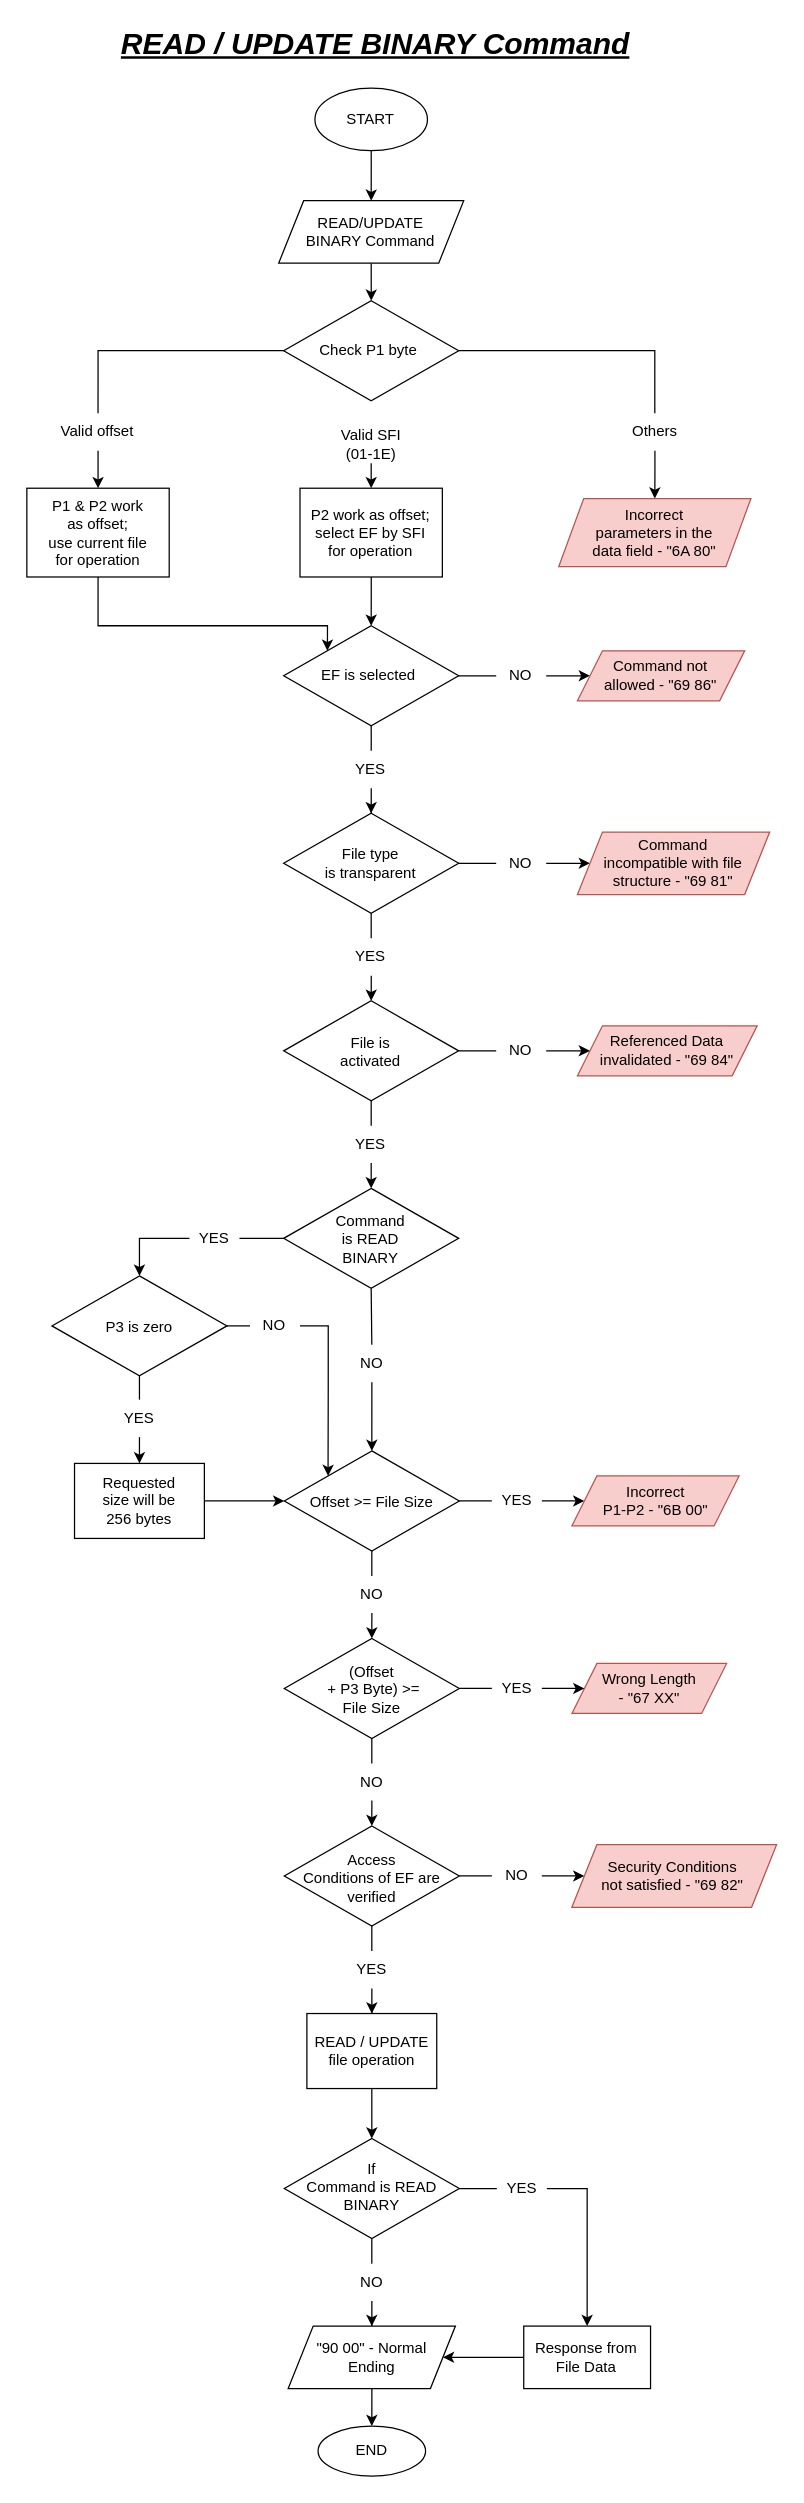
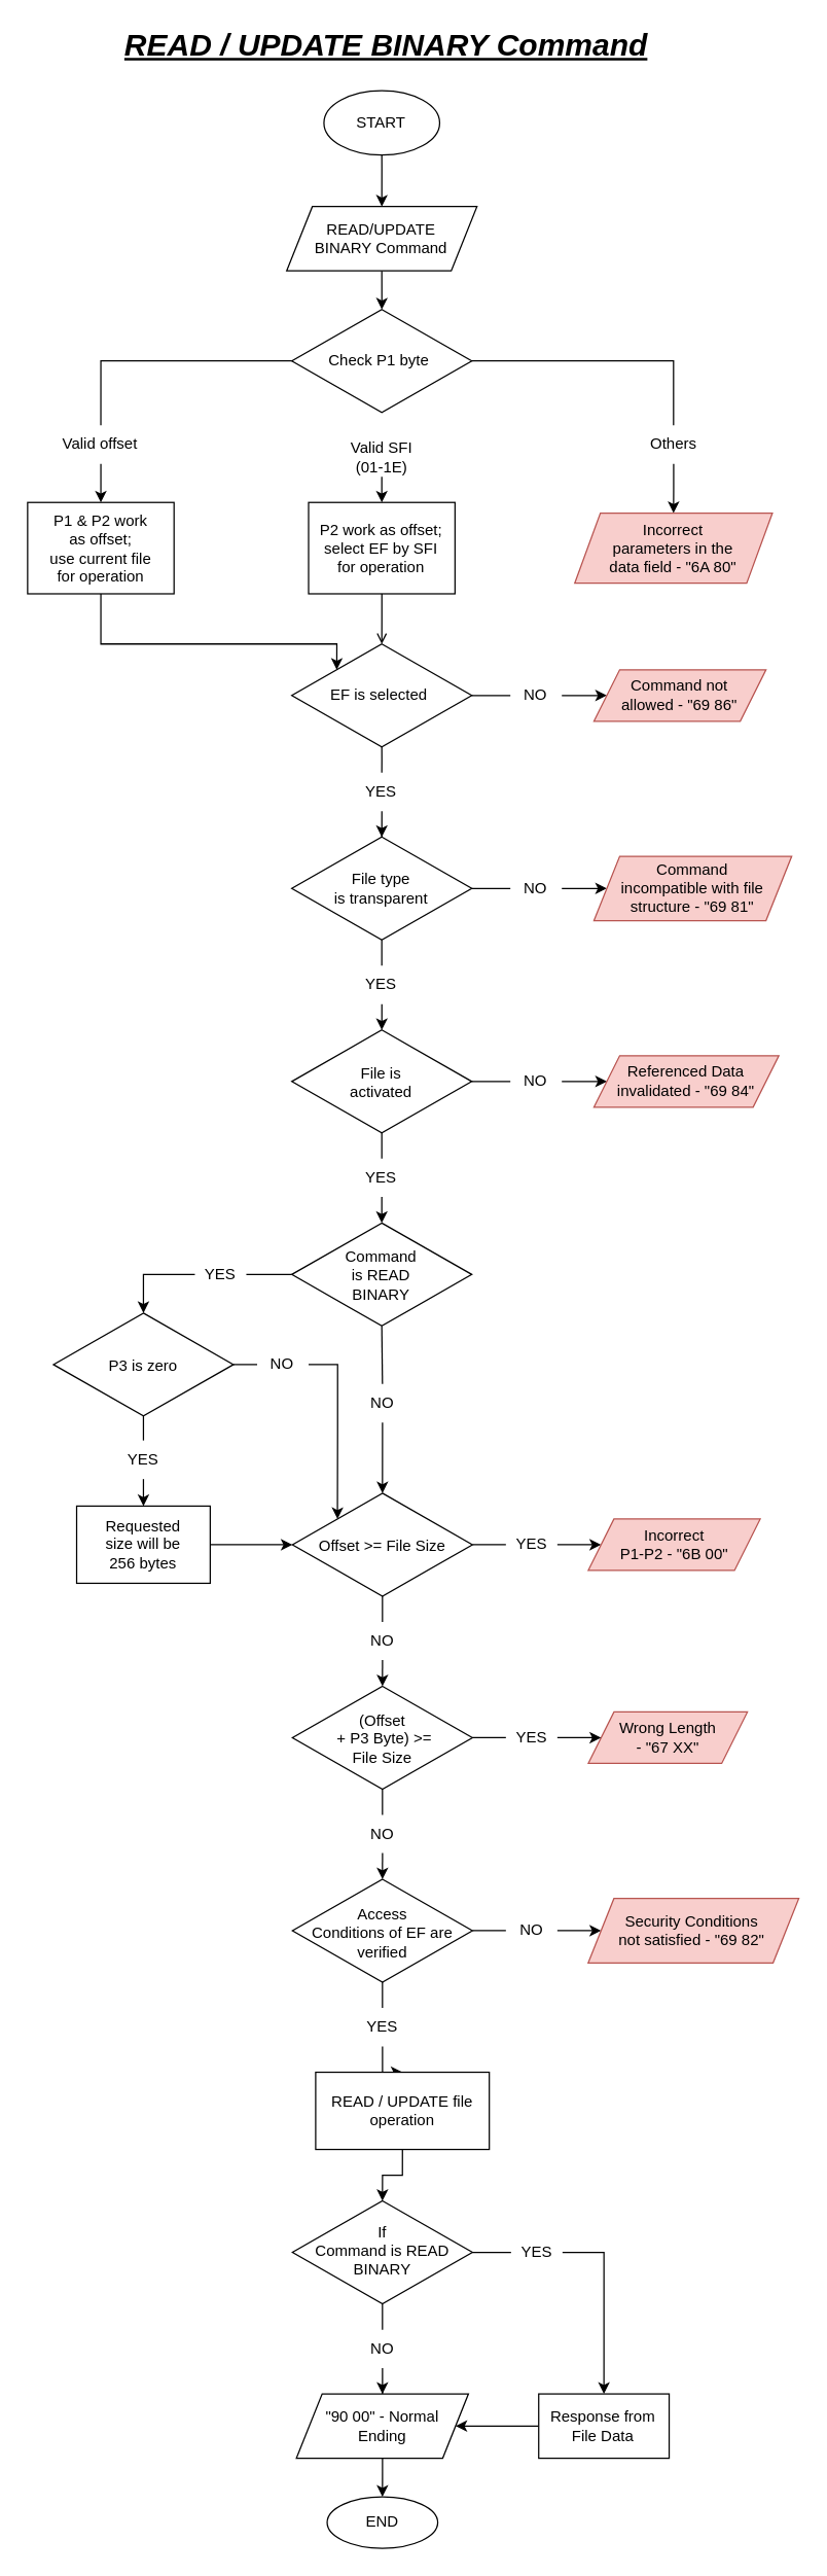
- <mxCell id="13" style="edgeStyle=orthogonalEdgeStyle;rounded=0;orthogonalLoop=1;jettySize=auto;html=1;entryX=0.5;entryY=0;entryDx=0;entryDy=0;" parent="1" source="14" target="21" edge="1"><mxGeometry relative="1" as="geometry" /></mxCell>
+ <mxCell id="13" style="edgeStyle=orthogonalEdgeStyle;rounded=0;orthogonalLoop=1;jettySize=auto;html=1;entryX=0.5;entryY=0;entryDx=0;entryDy=0;endArrow=open;" parent="1" source="14" target="21" edge="1"><mxGeometry relative="1" as="geometry" /></mxCell>
- <mxCell id="71" value="READ / UPDATE file operation" style="rectangle;whiteSpace=wrap;html=1;spacingBottom=0;" parent="1" vertex="1"><mxGeometry x="244.93" y="1610" width="103.86" height="60" as="geometry" /></mxCell>
+ <mxCell id="71" value="READ / UPDATE file operation" style="rectangle;whiteSpace=wrap;html=1;spacingBottom=0;" parent="1" vertex="1"><mxGeometry x="244.93" y="1610" width="135" height="60" as="geometry" /></mxCell>
